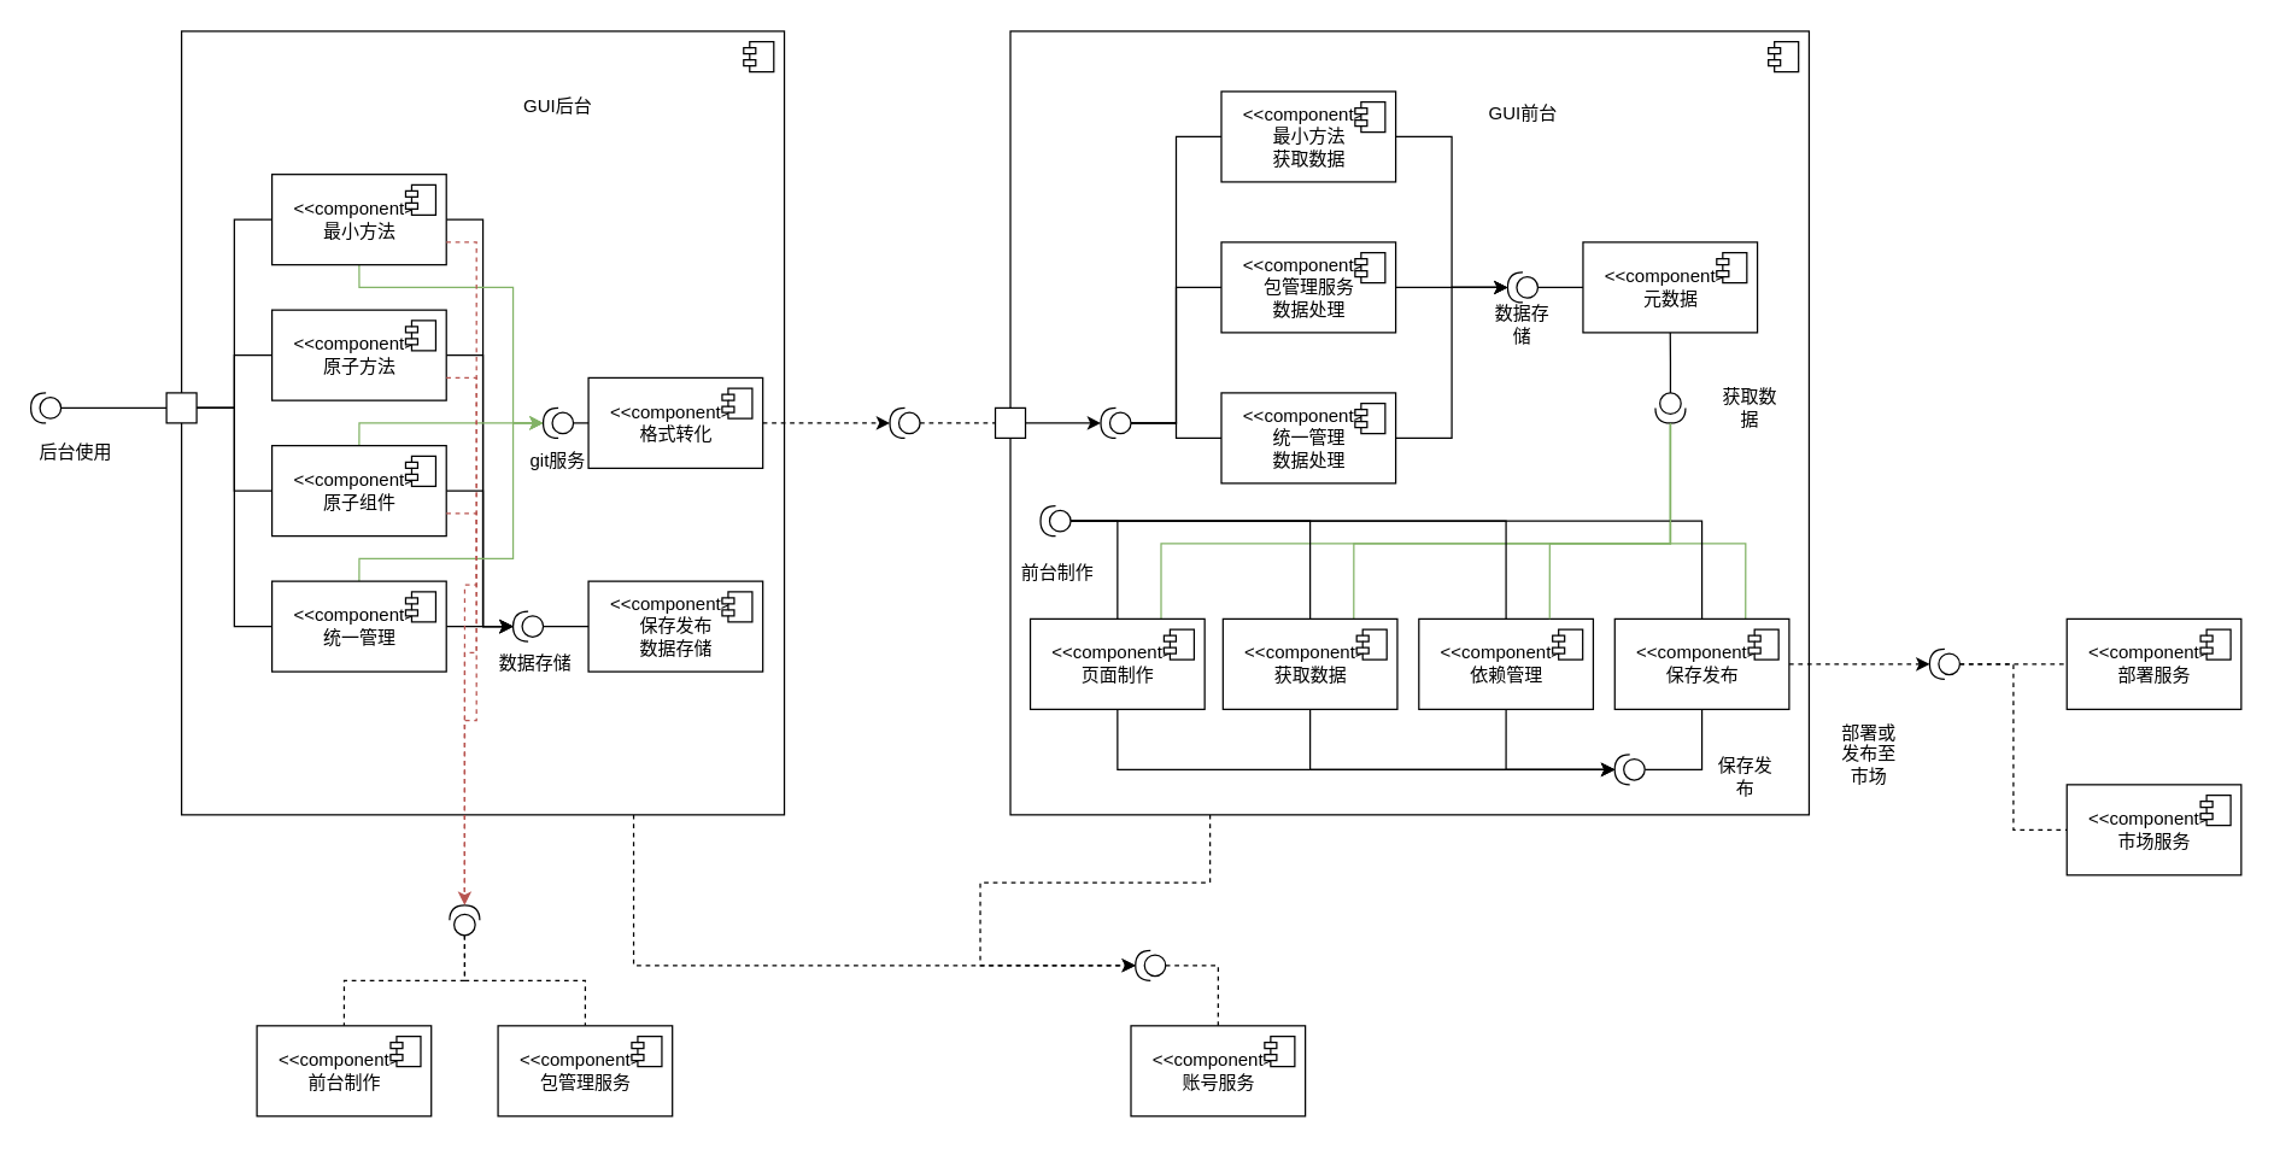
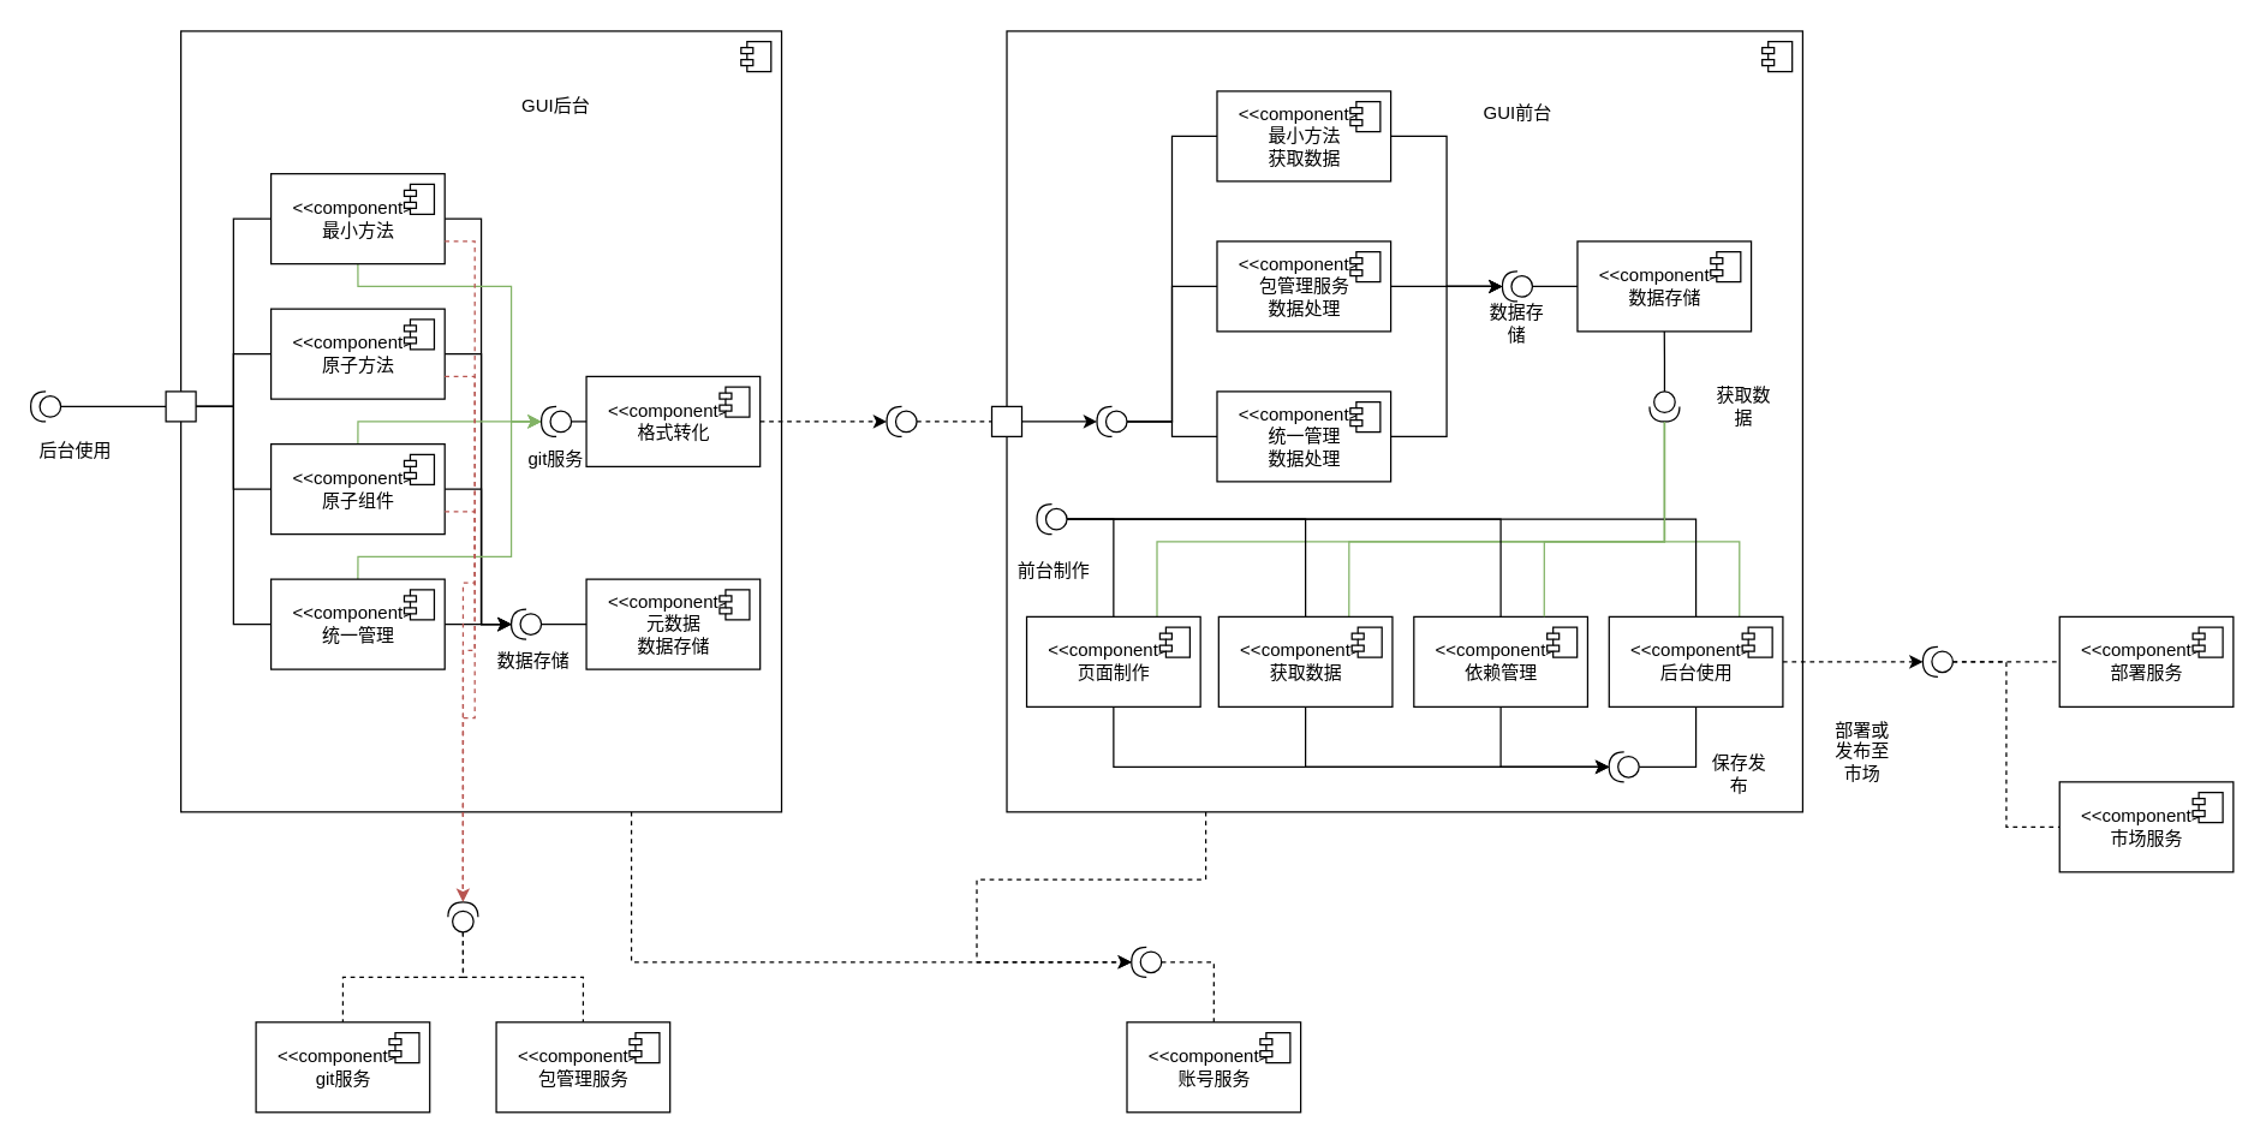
- <mxCell id="47" value="&amp;lt;&amp;lt;component&amp;gt;&amp;gt;&lt;br&gt;元数据" style="html=1;" vertex="1" parent="32"><mxGeometry x="380" y="140" width="115.71" height="60" as="geometry" /></mxCell>
+ <mxCell id="47" value="&amp;lt;&amp;lt;component&amp;gt;&amp;gt;&lt;br&gt;数据存储" style="html=1;" vertex="1" parent="32"><mxGeometry x="380" y="140" width="115.71" height="60" as="geometry" /></mxCell>
- <mxCell id="23" value="&amp;lt;&amp;lt;component&amp;gt;&amp;gt;&lt;br&gt;保存发布&lt;br&gt;数据存储" style="html=1;" vertex="1" parent="3"><mxGeometry x="270" y="365" width="115.71" height="60" as="geometry" /></mxCell>
+ <mxCell id="23" value="&amp;lt;&amp;lt;component&amp;gt;&amp;gt;&lt;br&gt;元数据&lt;br&gt;数据存储" style="html=1;" vertex="1" parent="3"><mxGeometry x="270" y="365" width="115.71" height="60" as="geometry" /></mxCell>
- <mxCell id="64" value="&amp;lt;&amp;lt;component&amp;gt;&amp;gt;&lt;br&gt;保存发布" style="html=1;" vertex="1" parent="32"><mxGeometry x="401.07" y="390" width="115.71" height="60" as="geometry" /></mxCell>
+ <mxCell id="64" value="&amp;lt;&amp;lt;component&amp;gt;&amp;gt;&lt;br&gt;后台使用" style="html=1;" vertex="1" parent="32"><mxGeometry x="401.07" y="390" width="115.71" height="60" as="geometry" /></mxCell>
- <mxCell id="92" value="&amp;lt;&amp;lt;component&amp;gt;&amp;gt;&lt;br&gt;前台制作" style="html=1;" vertex="1" parent="1"><mxGeometry x="170" y="680" width="115.71" height="60" as="geometry" /></mxCell>
+ <mxCell id="92" value="&amp;lt;&amp;lt;component&amp;gt;&amp;gt;&lt;br&gt;git服务" style="html=1;" vertex="1" parent="1"><mxGeometry x="170" y="680" width="115.71" height="60" as="geometry" /></mxCell>
